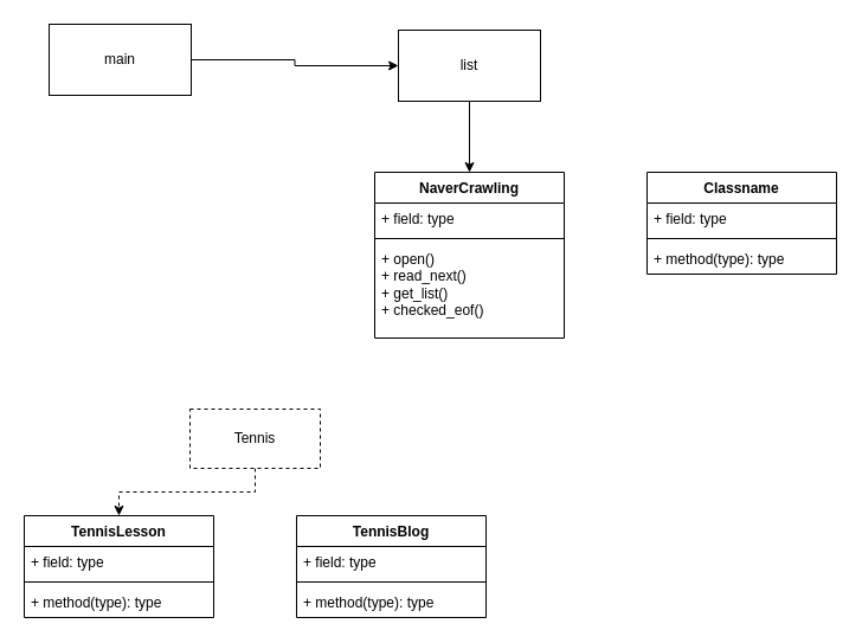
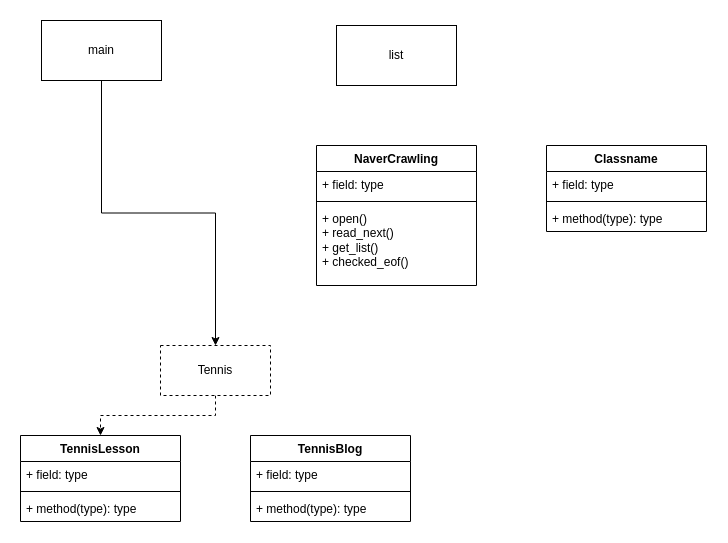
- <mxCell id="2" style="edgeStyle=orthogonalEdgeStyle;rounded=0;orthogonalLoop=1;jettySize=auto;html=1;entryX=0;entryY=0.5;entryDx=0;entryDy=0;" parent="1" source="3" edge="1" target="5"><mxGeometry relative="1" as="geometry"><mxPoint x="386" y="175" as="targetPoint" /></mxGeometry></mxCell>
+ <mxCell id="2" style="edgeStyle=orthogonalEdgeStyle;rounded=0;orthogonalLoop=1;jettySize=auto;html=1;" parent="1" source="3" edge="1" target="11"><mxGeometry relative="1" as="geometry"><mxPoint x="386" y="175" as="targetPoint" /></mxGeometry></mxCell>
- <mxCell id="4" value="" style="edgeStyle=orthogonalEdgeStyle;rounded=0;orthogonalLoop=1;jettySize=auto;html=1;entryX=0.5;entryY=0;entryDx=0;entryDy=0;" parent="1" source="5" target="6" edge="1"><mxGeometry relative="1" as="geometry"><mxPoint x="486" y="145" as="targetPoint" /></mxGeometry></mxCell>
